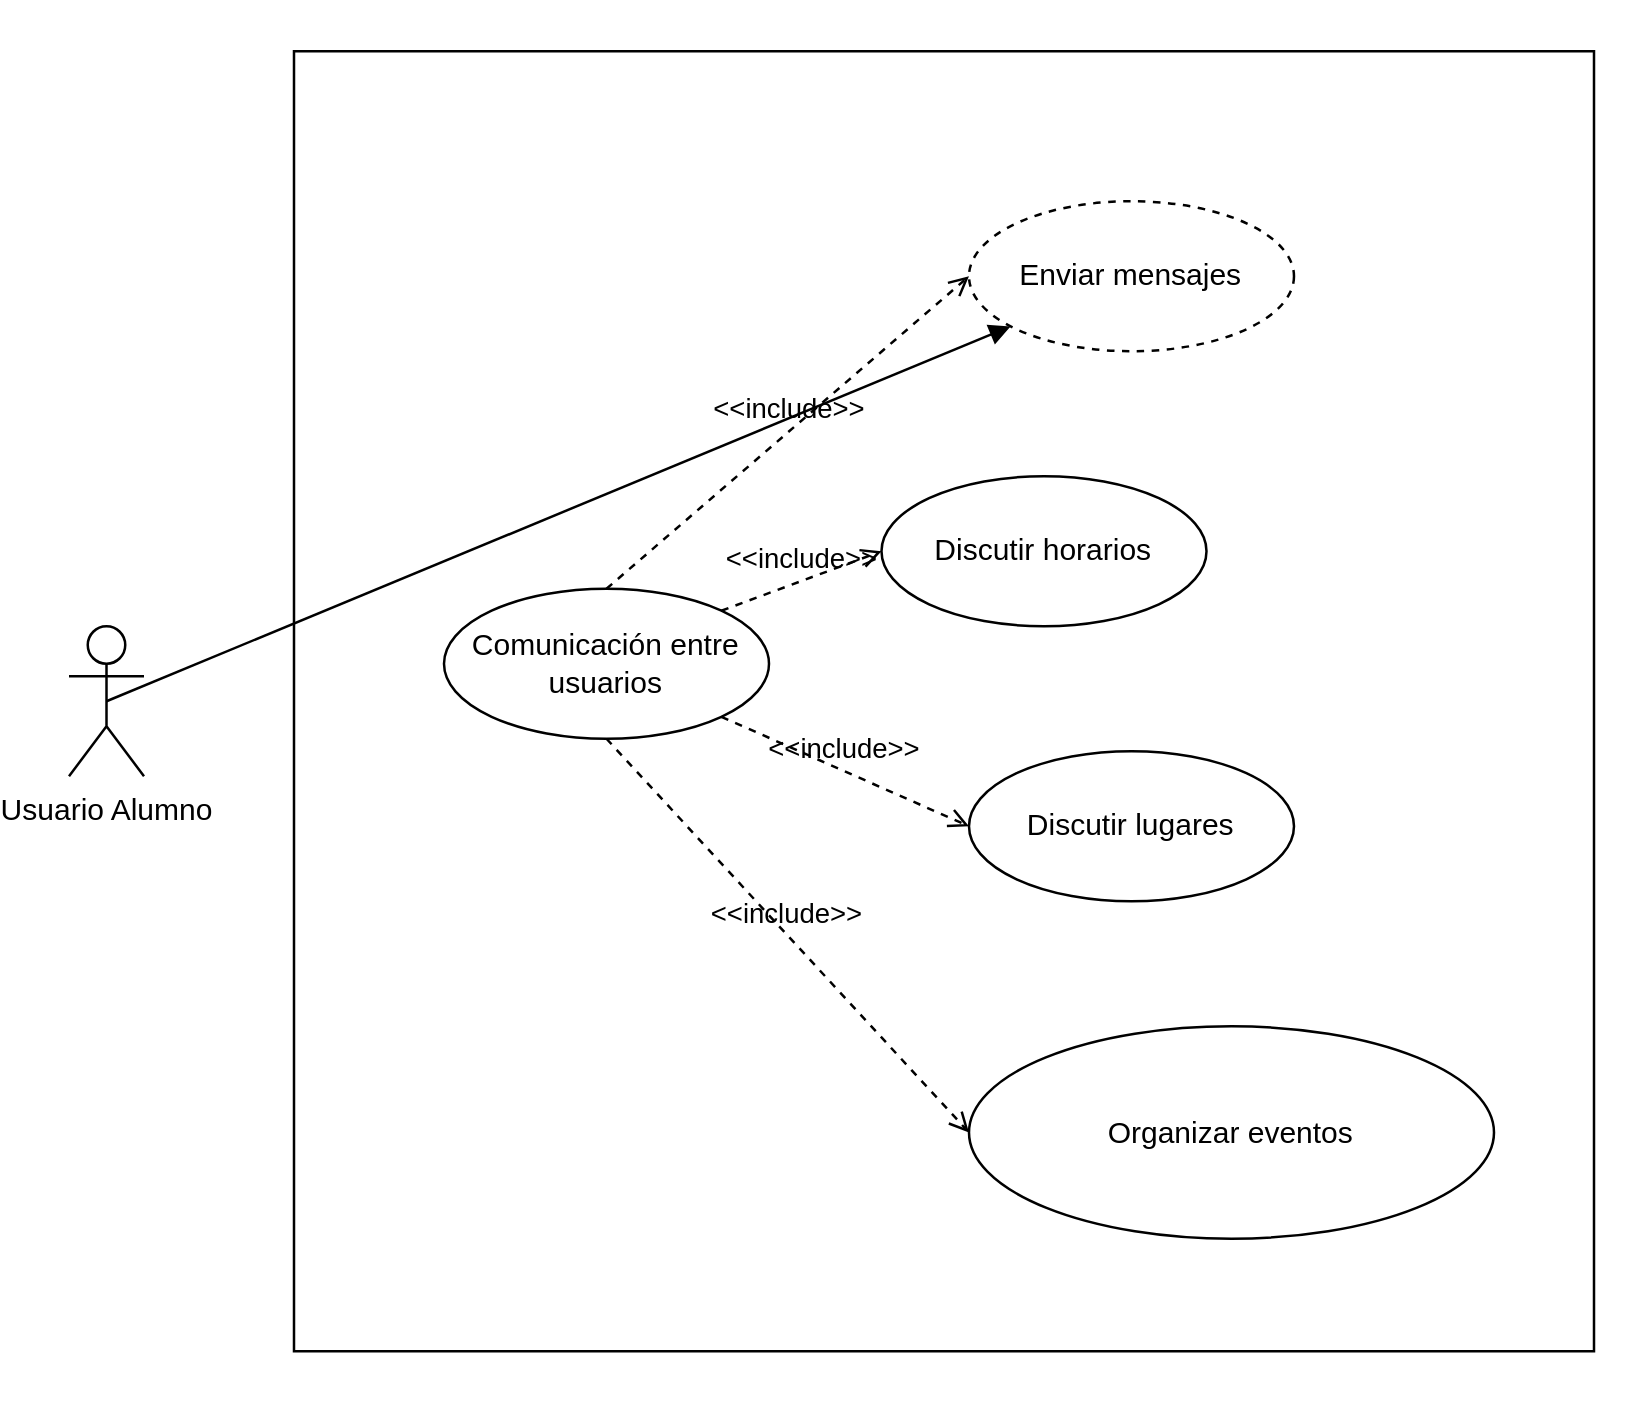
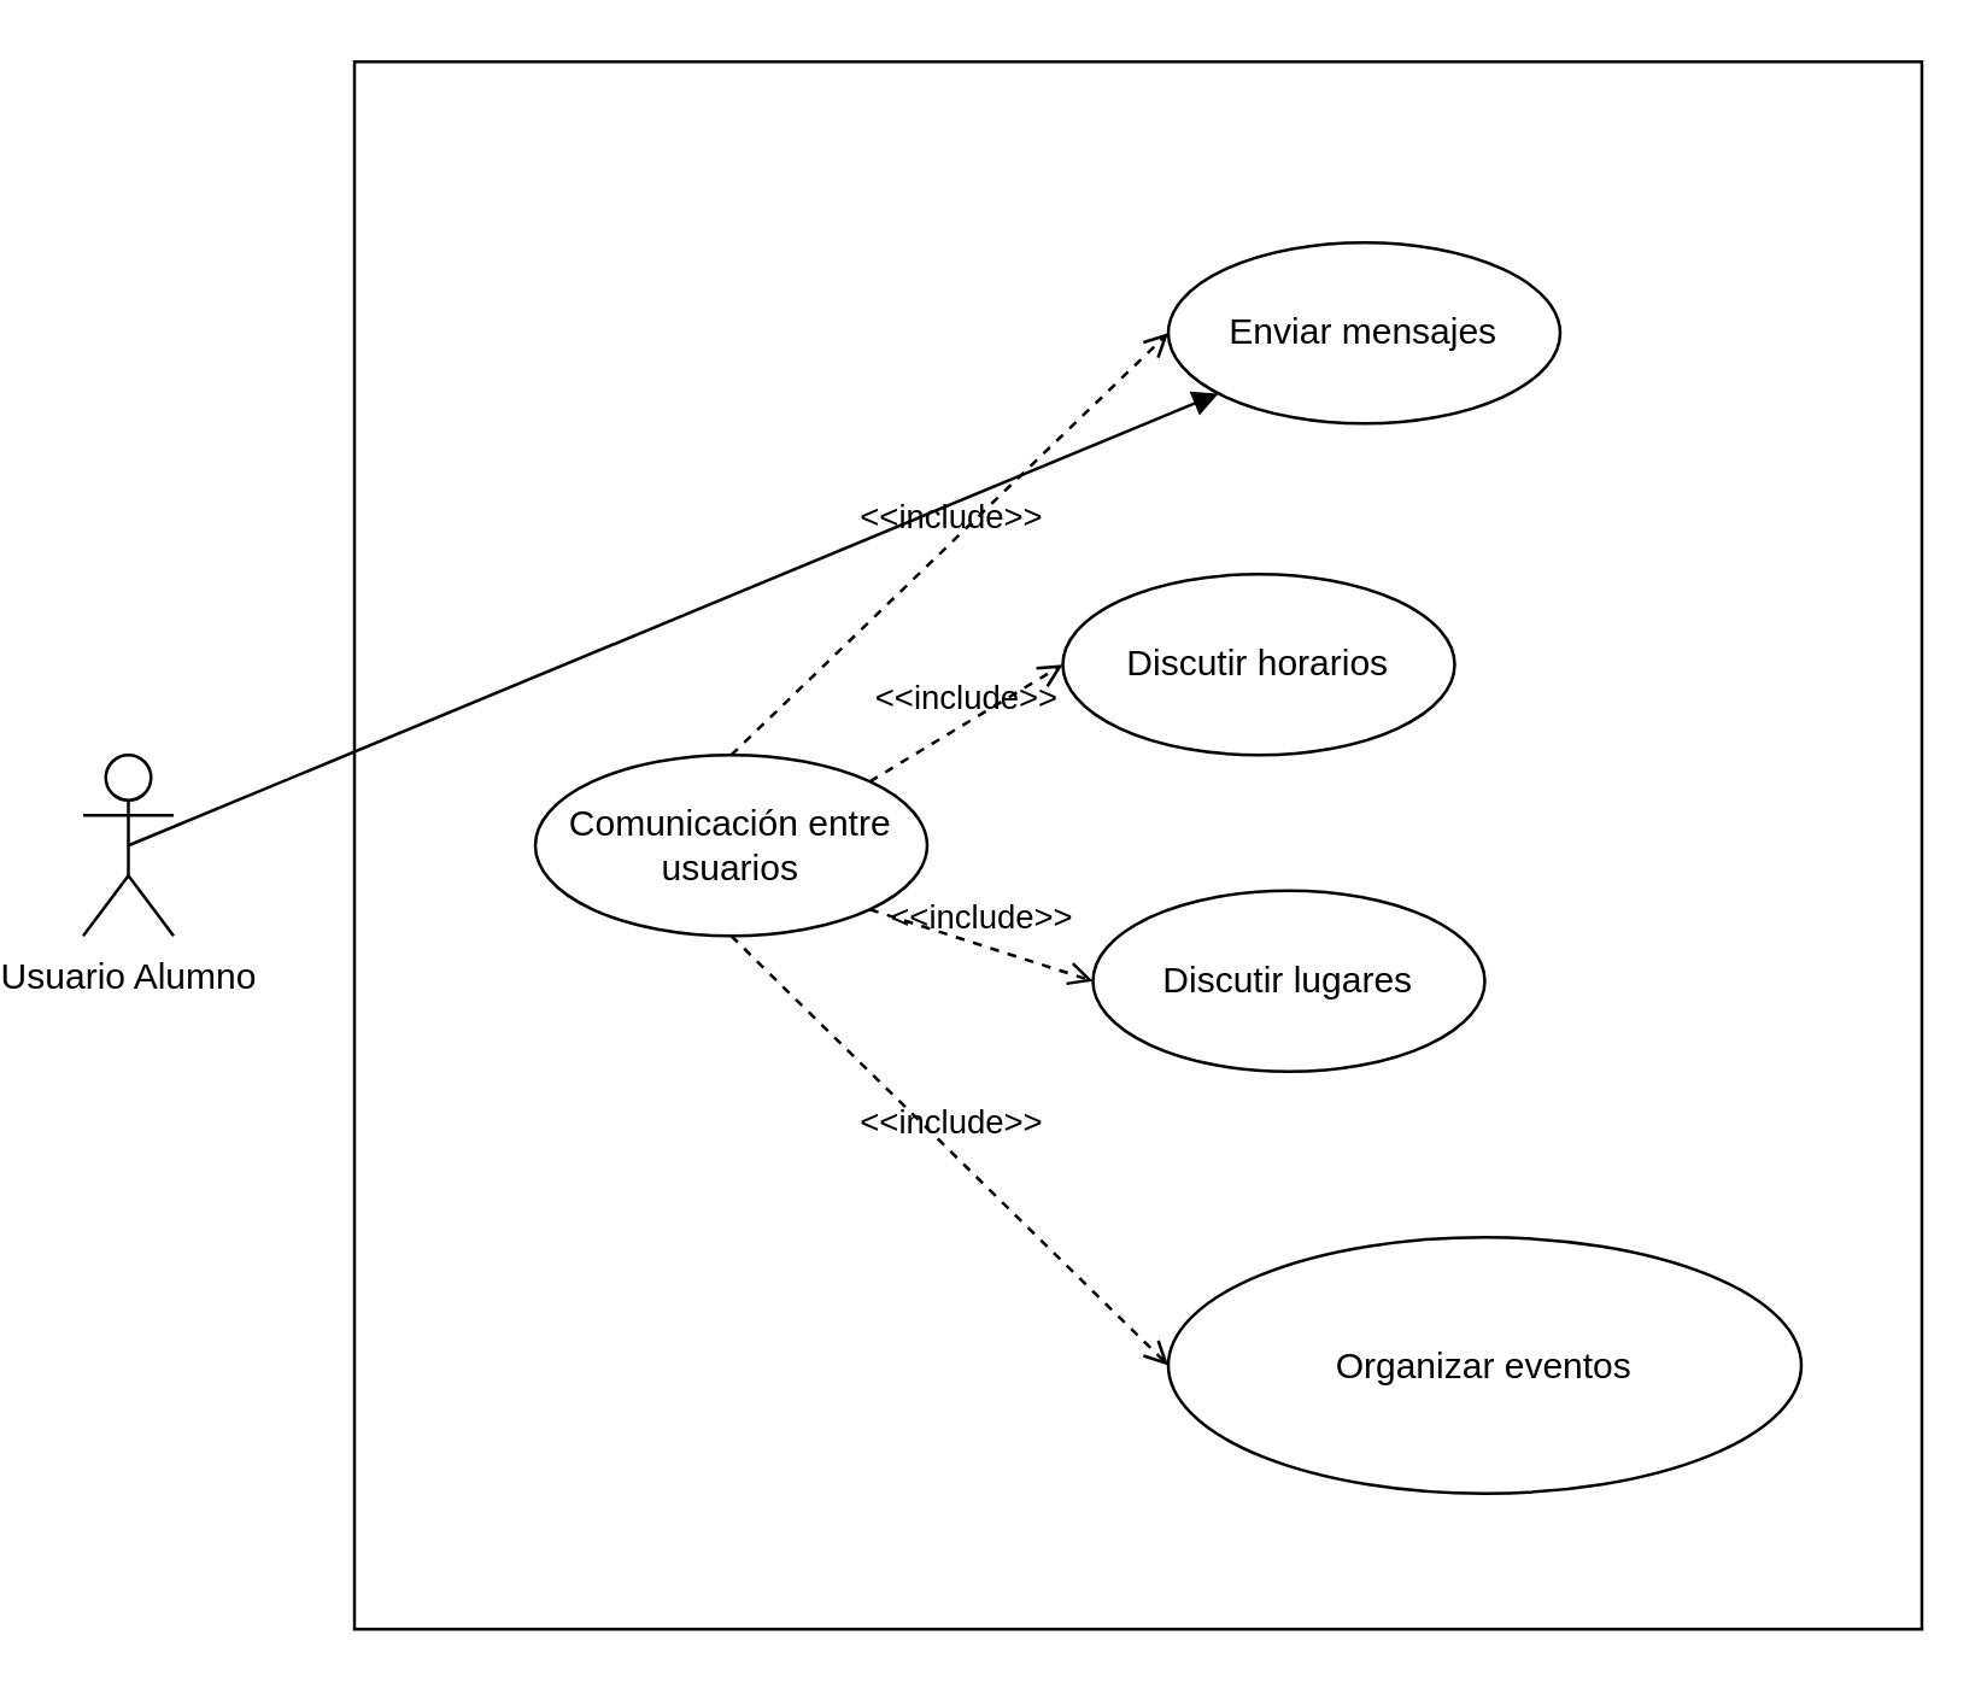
- <mxCell id="9" value="Enviar mensajes" style="ellipse;whiteSpace=wrap;html=1;dashed=1;" vertex="1" parent="1"><mxGeometry x="380" y="80" width="130" height="60" as="geometry" /></mxCell>
+ <mxCell id="9" value="Enviar mensajes" style="ellipse;whiteSpace=wrap;html=1;" vertex="1" parent="1"><mxGeometry x="380" y="80" width="130" height="60" as="geometry" /></mxCell>
- <mxCell id="4" value="Comunicación entre usuarios" style="ellipse;whiteSpace=wrap;html=1;" vertex="1" parent="1"><mxGeometry x="170" y="235" width="130" height="60" as="geometry" /></mxCell>
+ <mxCell id="4" value="Comunicación entre usuarios" style="ellipse;whiteSpace=wrap;html=1;" vertex="1" parent="1"><mxGeometry x="170" y="250" width="130" height="60" as="geometry" /></mxCell>
- <mxCell id="7" value="Discutir lugares" style="ellipse;whiteSpace=wrap;html=1;" vertex="1" parent="1"><mxGeometry x="380" y="300" width="130" height="60" as="geometry" /></mxCell>
+ <mxCell id="7" value="Discutir lugares" style="ellipse;whiteSpace=wrap;html=1;" vertex="1" parent="1"><mxGeometry x="355" y="295" width="130" height="60" as="geometry" /></mxCell>
